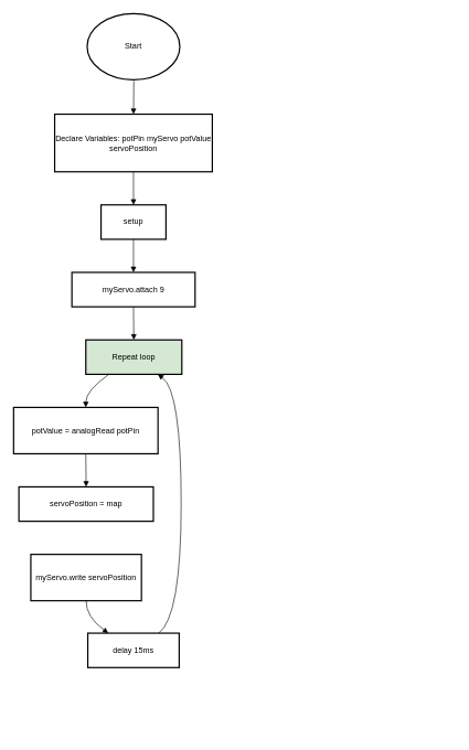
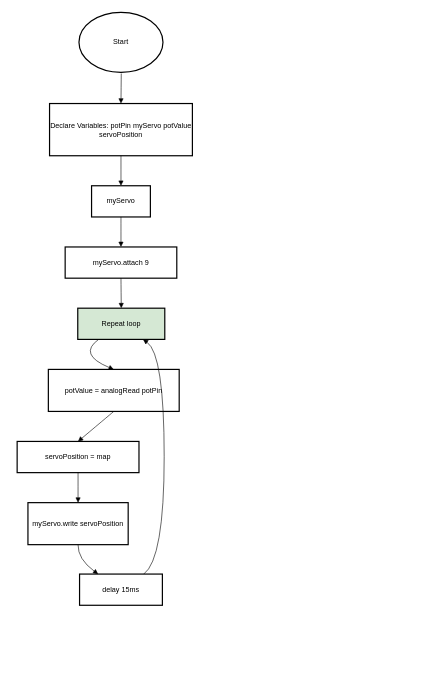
- <mxCell id="4" value="setup" style="whiteSpace=wrap;strokeWidth=2;" vertex="1" parent="1"><mxGeometry x="152" y="309" width="98" height="52" as="geometry" /></mxCell>
+ <mxCell id="4" value="myServo" style="whiteSpace=wrap;strokeWidth=2;" vertex="1" parent="1"><mxGeometry x="152" y="309" width="98" height="52" as="geometry" /></mxCell>
- <mxCell id="7" value="potValue = analogRead potPin" style="whiteSpace=wrap;strokeWidth=2;" vertex="1" parent="1"><mxGeometry x="20" y="615" width="218" height="70" as="geometry" /></mxCell>
+ <mxCell id="7" value="potValue = analogRead potPin" style="whiteSpace=wrap;strokeWidth=2;" vertex="1" parent="1"><mxGeometry x="80" y="615" width="218" height="70" as="geometry" /></mxCell>
+ <mxCell id="17" value="" style="curved=1;startArrow=none;endArrow=block;exitX=0.5;exitY=1;entryX=0.5;entryY=0;rounded=0;" edge="1" parent="1" source="8" target="9"><mxGeometry relative="1" as="geometry"><Array as="points" /></mxGeometry></mxCell>
